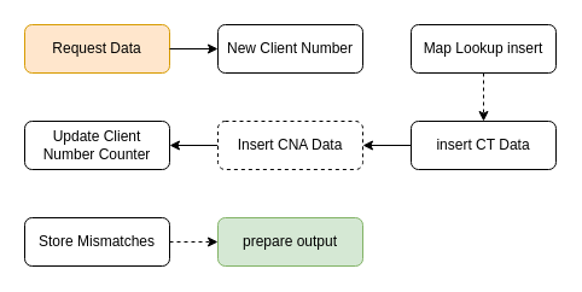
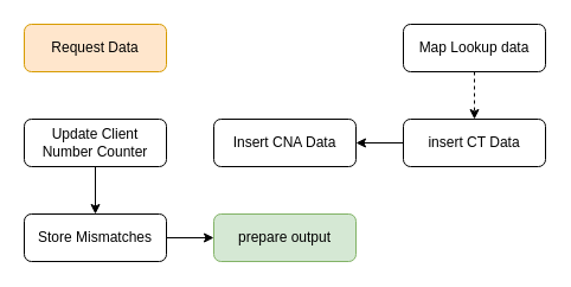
- <mxCell id="3" value="" style="edgeStyle=orthogonalEdgeStyle;rounded=0;orthogonalLoop=1;jettySize=auto;html=1;exitX=1;exitY=0.5;exitDx=0;exitDy=0;entryX=0;entryY=0.5;entryDx=0;entryDy=0;" edge="1" parent="1" source="2" target="4"><mxGeometry relative="1" as="geometry"><mxPoint x="210" y="40" as="sourcePoint" /></mxGeometry></mxCell>
- <mxCell id="4" value="New Client Number" style="rounded=1;whiteSpace=wrap;html=1;fontSize=12;glass=0;strokeWidth=1;shadow=0;" vertex="1" parent="1"><mxGeometry x="180" y="20" width="120" height="40" as="geometry" /></mxCell>
- <mxCell id="6" value="Map Lookup insert" style="whiteSpace=wrap;html=1;rounded=1;glass=0;strokeWidth=1;shadow=0;" vertex="1" parent="1"><mxGeometry x="340" y="20" width="120" height="40" as="geometry" /></mxCell>
+ <mxCell id="6" value="Map Lookup data" style="whiteSpace=wrap;html=1;rounded=1;glass=0;strokeWidth=1;shadow=0;" vertex="1" parent="1"><mxGeometry x="340" y="20" width="120" height="40" as="geometry" /></mxCell>
- <mxCell id="9" style="edgeStyle=orthogonalEdgeStyle;rounded=0;orthogonalLoop=1;jettySize=auto;html=1;exitX=0;exitY=0.5;exitDx=0;exitDy=0;entryX=1;entryY=0.5;entryDx=0;entryDy=0;" edge="1" parent="1" source="10" target="12"><mxGeometry relative="1" as="geometry" /></mxCell>
- <mxCell id="10" value="Insert CNA Data" style="whiteSpace=wrap;html=1;rounded=1;glass=0;strokeWidth=1;shadow=0;dashed=1;" vertex="1" parent="1"><mxGeometry x="180" y="100" width="120" height="40" as="geometry" /></mxCell>
+ <mxCell id="10" value="Insert CNA Data" style="whiteSpace=wrap;html=1;rounded=1;glass=0;strokeWidth=1;shadow=0;" vertex="1" parent="1"><mxGeometry x="180" y="100" width="120" height="40" as="geometry" /></mxCell>
+ <mxCell id="11" style="edgeStyle=orthogonalEdgeStyle;rounded=0;orthogonalLoop=1;jettySize=auto;html=1;exitX=0.5;exitY=1;exitDx=0;exitDy=0;entryX=0.5;entryY=0;entryDx=0;entryDy=0;" edge="1" parent="1" source="12" target="14"><mxGeometry relative="1" as="geometry" /></mxCell>
- <mxCell id="13" style="edgeStyle=orthogonalEdgeStyle;rounded=0;orthogonalLoop=1;jettySize=auto;html=1;exitX=1;exitY=0.5;exitDx=0;exitDy=0;entryX=0;entryY=0.5;entryDx=0;entryDy=0;dashed=1;" edge="1" parent="1" source="14" target="15"><mxGeometry relative="1" as="geometry" /></mxCell>
+ <mxCell id="13" style="edgeStyle=orthogonalEdgeStyle;rounded=0;orthogonalLoop=1;jettySize=auto;html=1;exitX=1;exitY=0.5;exitDx=0;exitDy=0;entryX=0;entryY=0.5;entryDx=0;entryDy=0;" edge="1" parent="1" source="14" target="15"><mxGeometry relative="1" as="geometry" /></mxCell>
